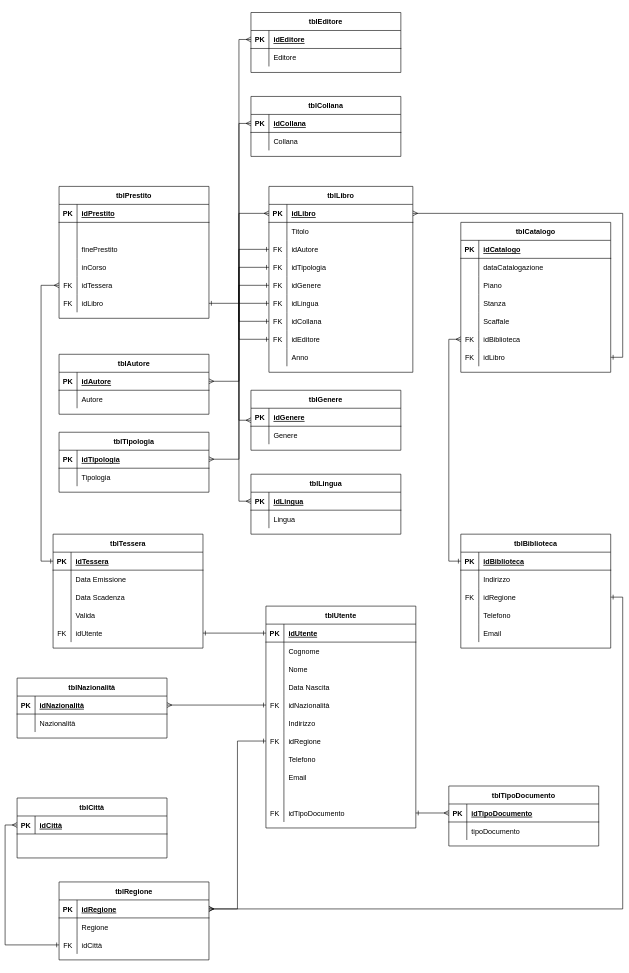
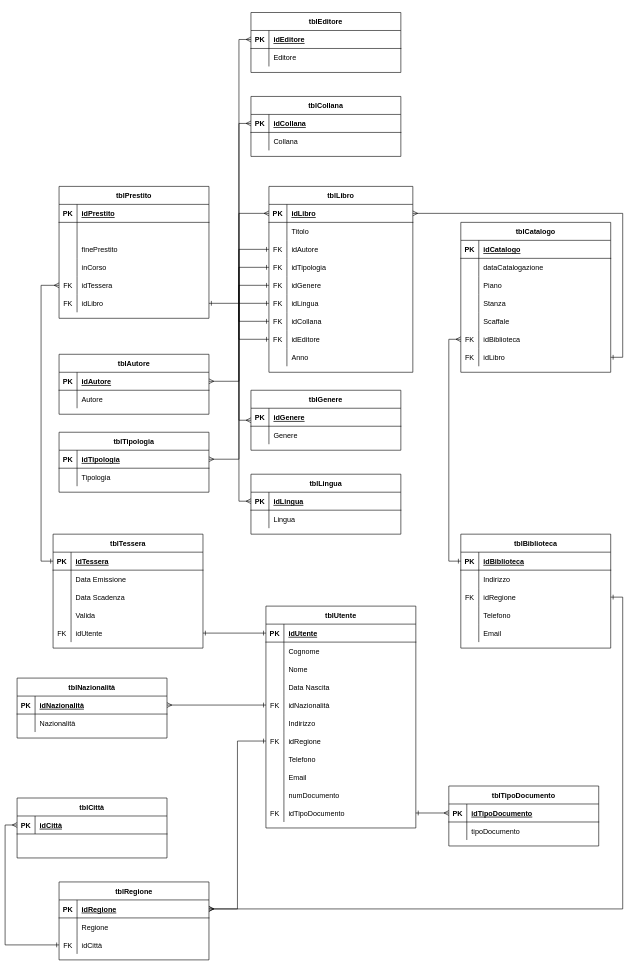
+ <mxCell id="212" value="numDocumento" style="shape=partialRectangle;overflow=hidden;connectable=0;fillColor=none;top=0;left=0;bottom=0;right=0;align=left;spacingLeft=6;" parent="210" vertex="1"><mxGeometry x="30" width="220" height="30" as="geometry" /></mxCell>
